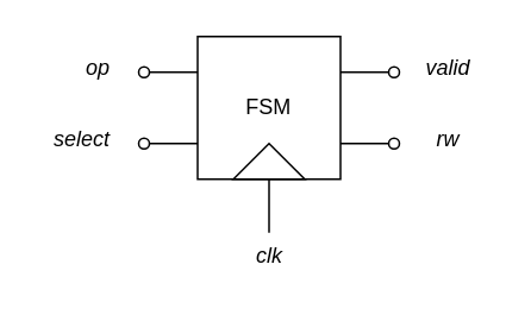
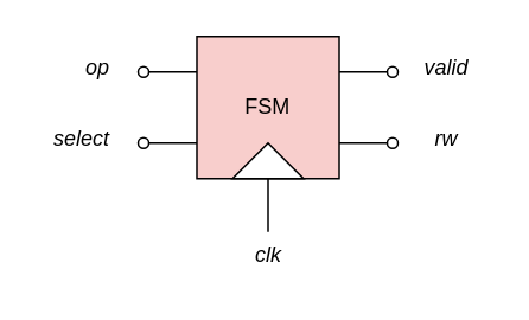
- <mxCell id="2" value="FSM" style="whiteSpace=wrap;html=1;aspect=fixed;" vertex="1" parent="1"><mxGeometry x="110" y="20" width="80" height="80" as="geometry" /></mxCell>
+ <mxCell id="2" value="FSM" style="whiteSpace=wrap;html=1;aspect=fixed;fillColor=#f8cecc;" vertex="1" parent="1"><mxGeometry x="110" y="20" width="80" height="80" as="geometry" /></mxCell>
